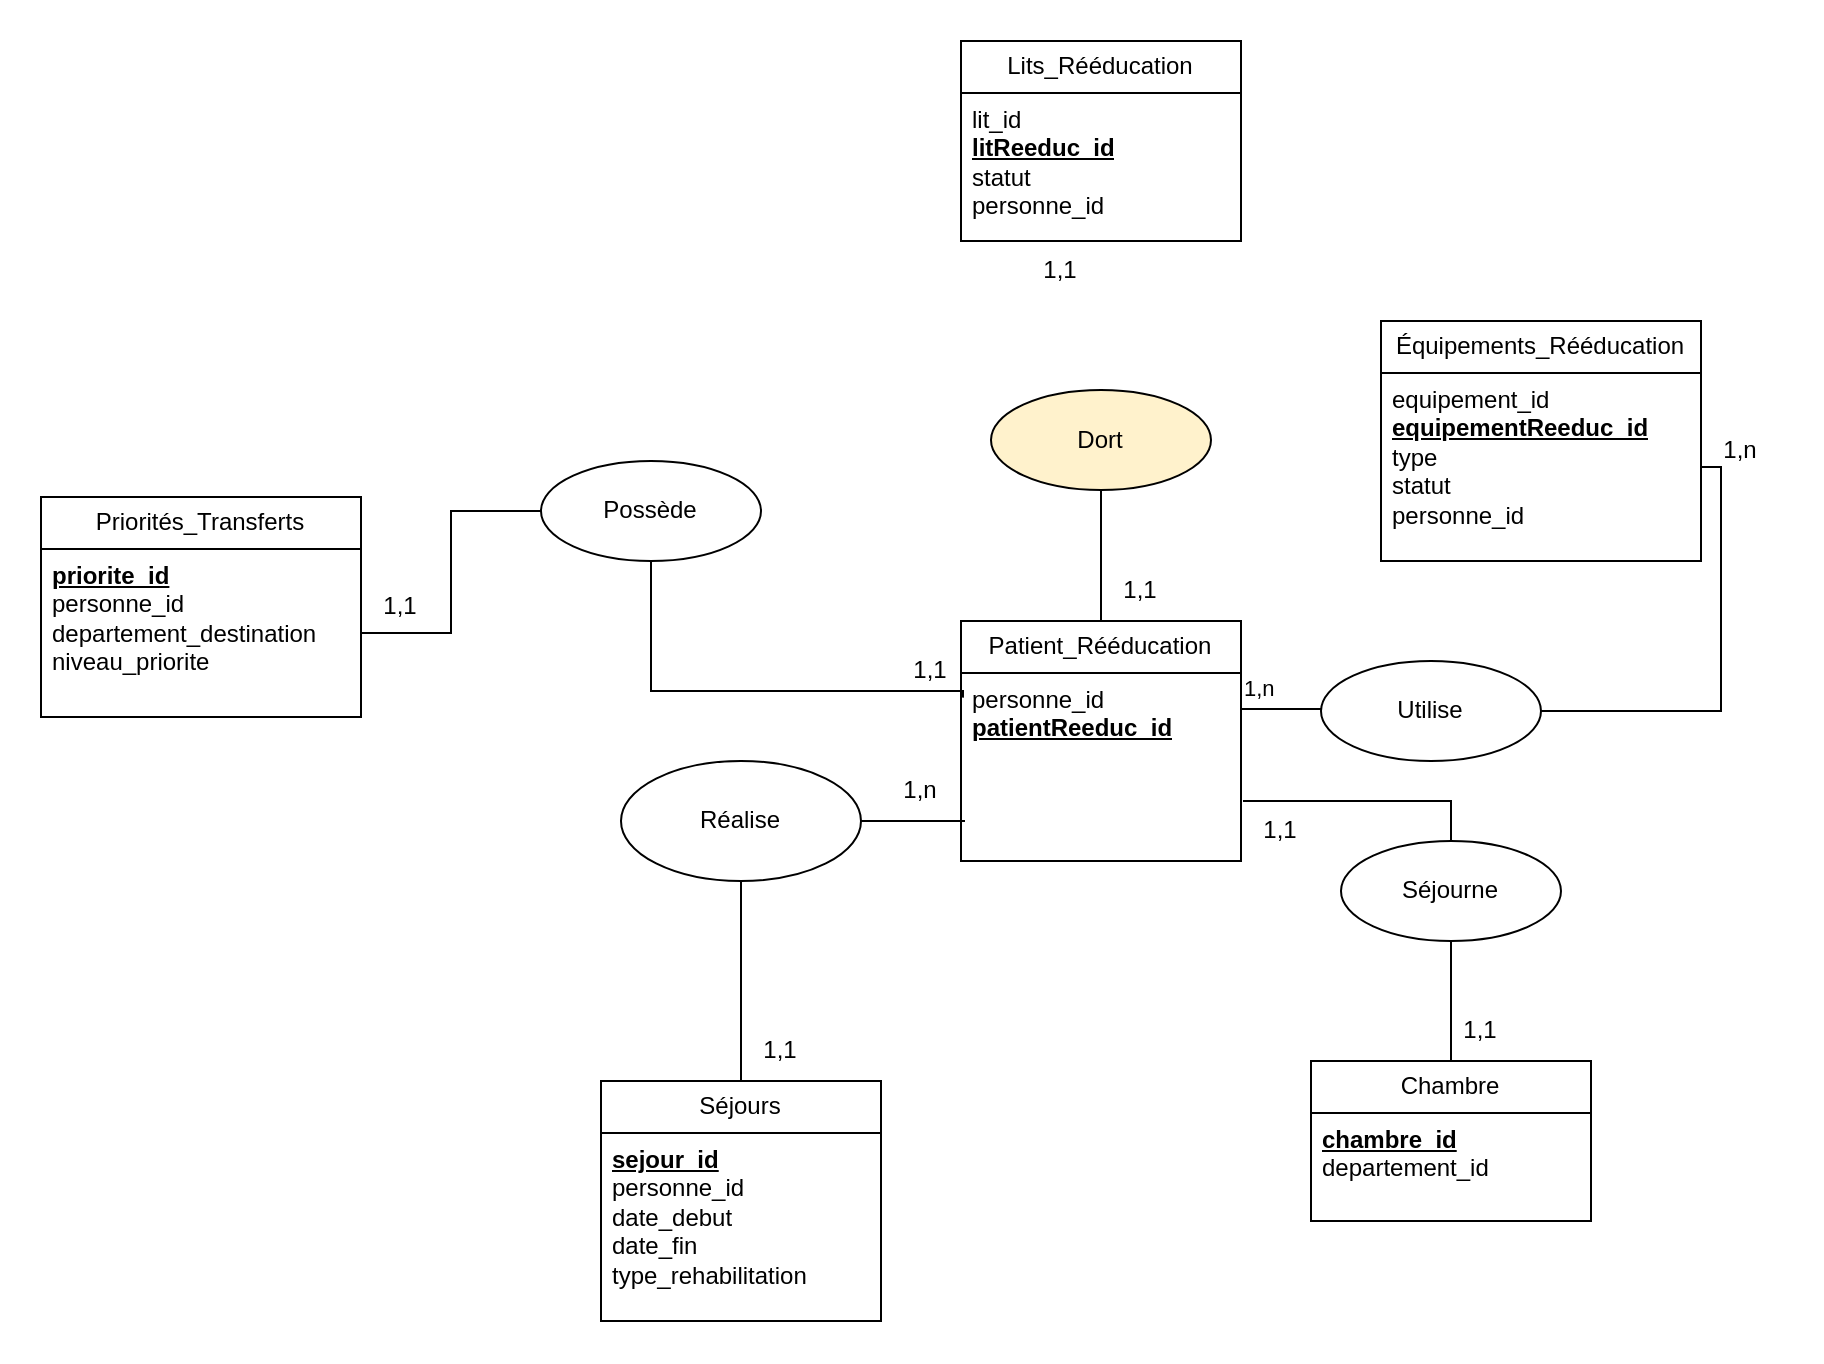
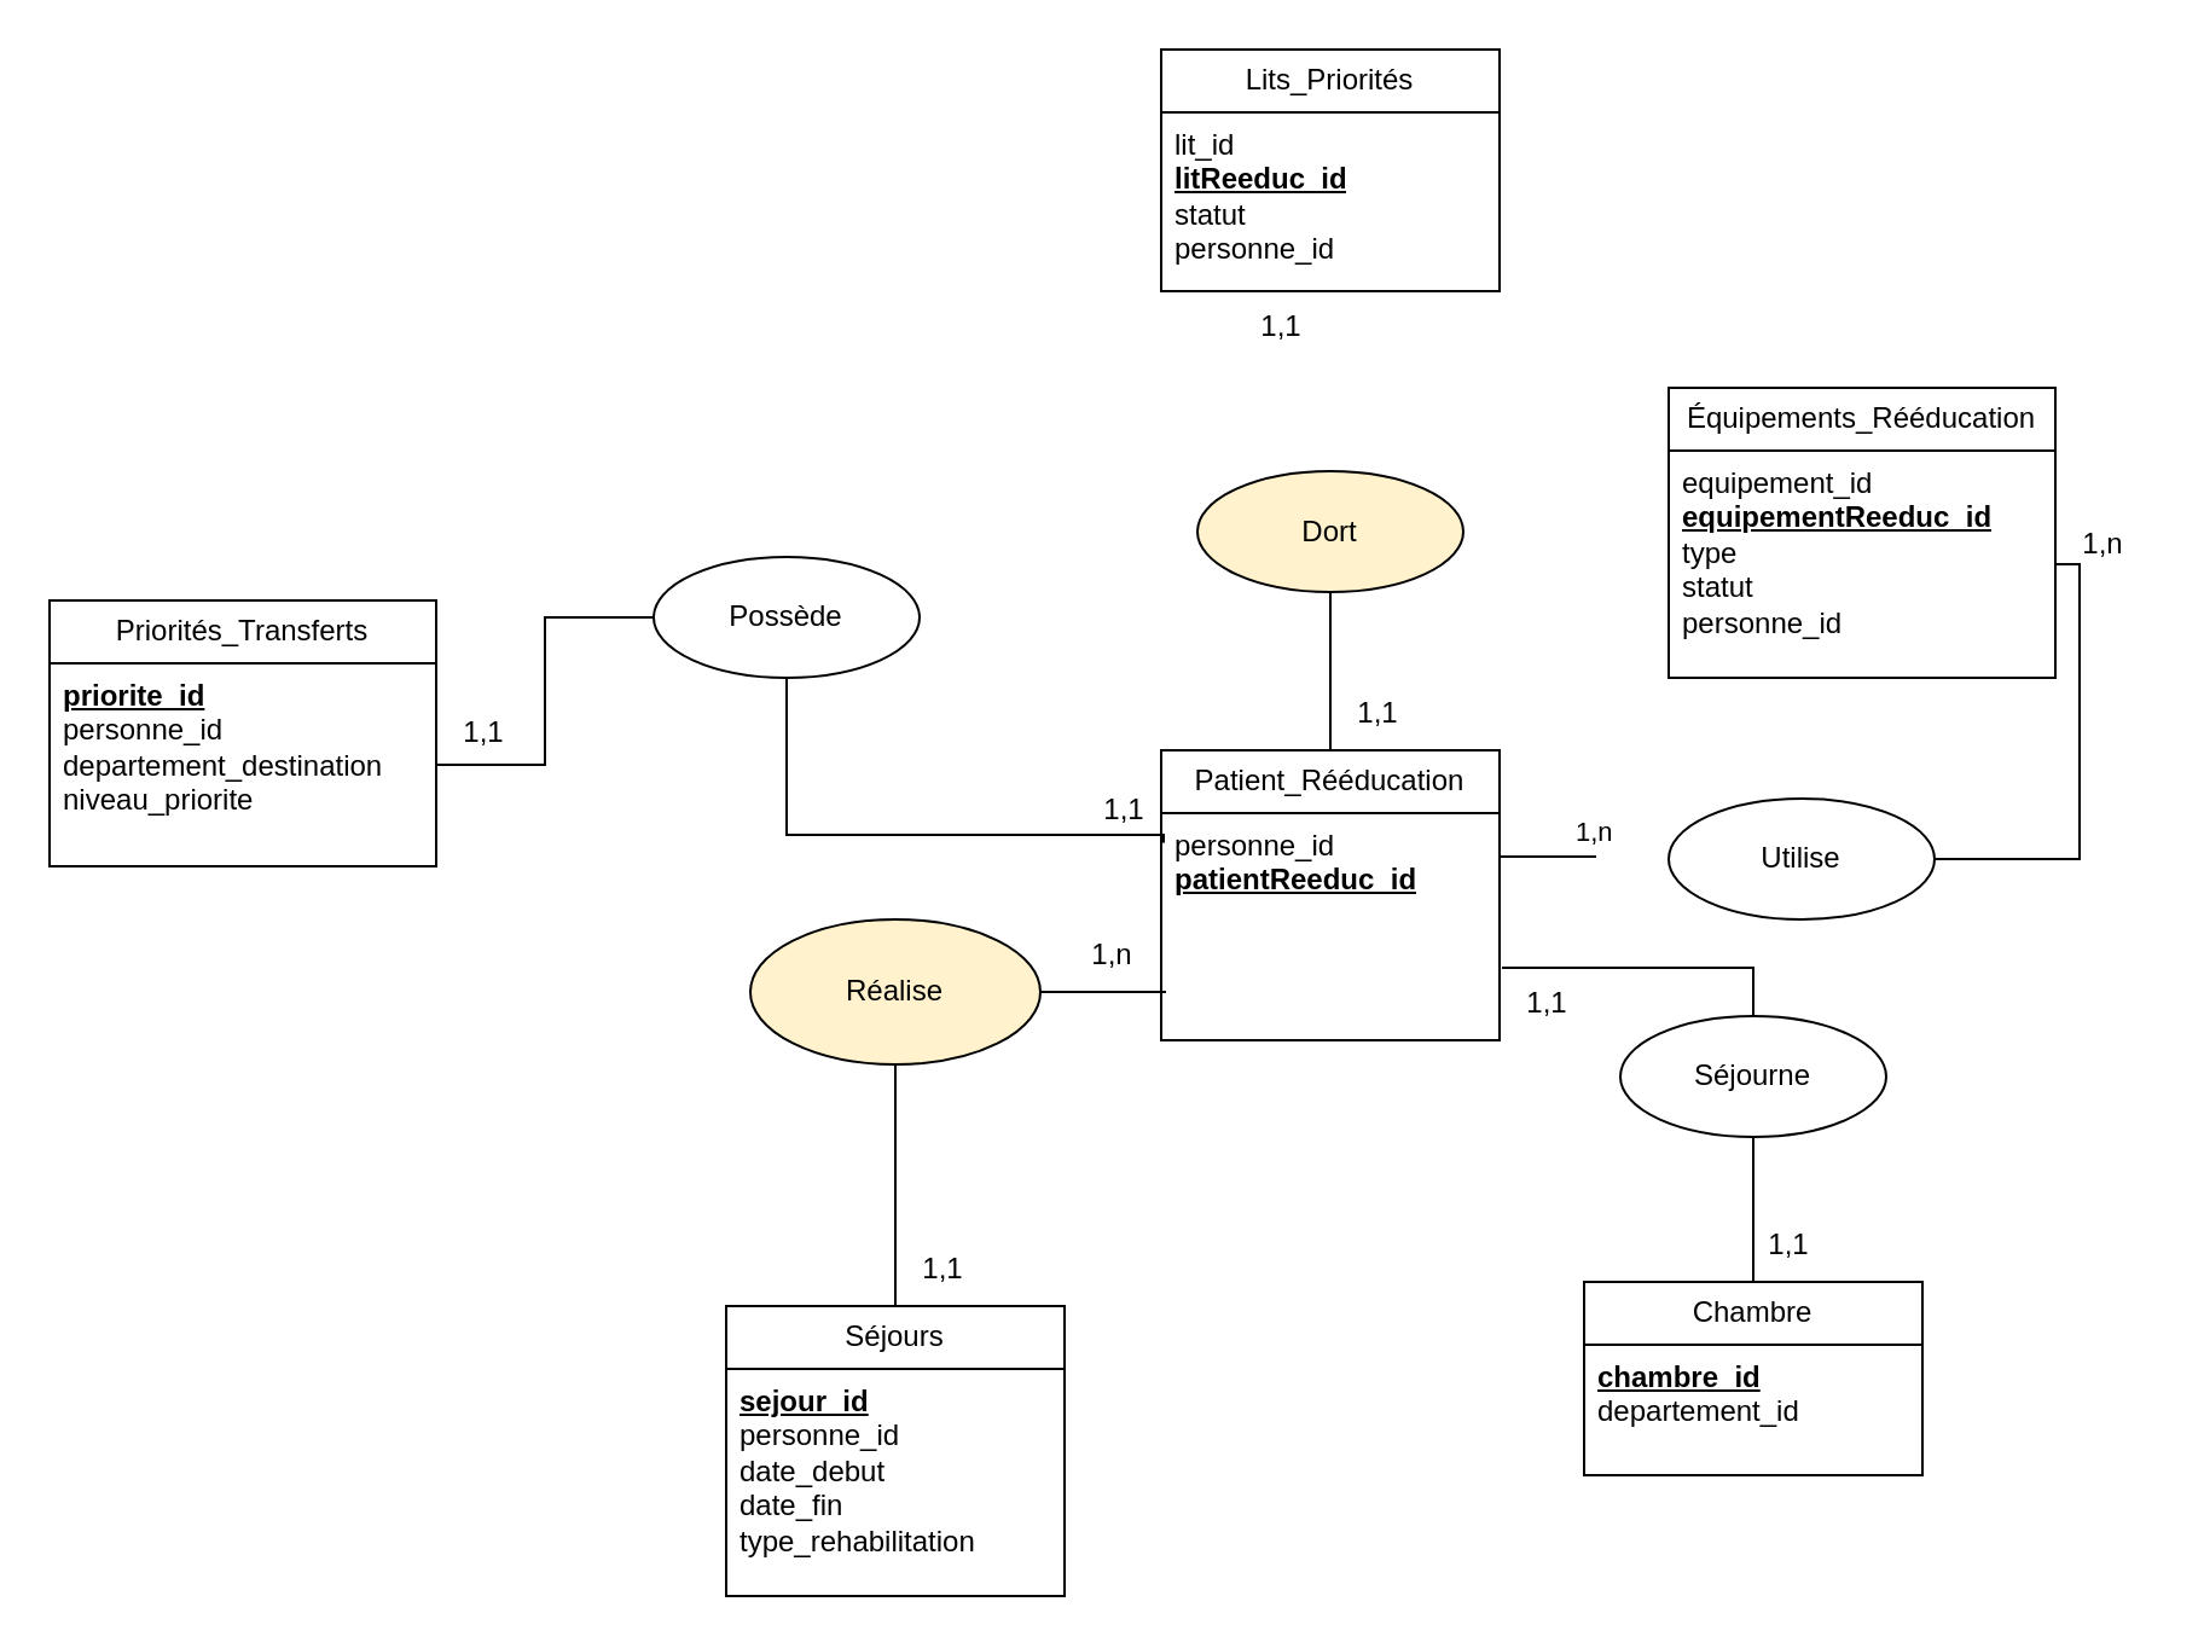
- <mxCell id="6" value="Lits_Rééducation" style="swimlane;fontStyle=0;childLayout=stackLayout;horizontal=1;startSize=26;fillColor=none;horizontalStack=0;resizeParent=1;resizeParentMax=0;resizeLast=0;collapsible=1;marginBottom=0;whiteSpace=wrap;html=1;" parent="1" vertex="1"><mxGeometry x="480" y="20" width="140" height="100" as="geometry" /></mxCell>
+ <mxCell id="6" value="Lits_Priorités" style="swimlane;fontStyle=0;childLayout=stackLayout;horizontal=1;startSize=26;fillColor=none;horizontalStack=0;resizeParent=1;resizeParentMax=0;resizeLast=0;collapsible=1;marginBottom=0;whiteSpace=wrap;html=1;" parent="1" vertex="1"><mxGeometry x="480" y="20" width="140" height="100" as="geometry" /></mxCell>
- <mxCell id="36" value="Utilise" style="ellipse;whiteSpace=wrap;html=1;" vertex="1" parent="1"><mxGeometry x="660" y="330" width="110" height="50" as="geometry" /></mxCell>
+ <mxCell id="36" value="Utilise" style="ellipse;whiteSpace=wrap;html=1;" vertex="1" parent="1"><mxGeometry x="690" y="330" width="110" height="50" as="geometry" /></mxCell>
- <mxCell id="31" value="Réalise" style="ellipse;whiteSpace=wrap;html=1;" vertex="1" parent="1"><mxGeometry x="310" y="380" width="120" height="60" as="geometry" /></mxCell>
+ <mxCell id="31" value="Réalise" style="ellipse;whiteSpace=wrap;html=1;fillColor=#fff2cc;" vertex="1" parent="1"><mxGeometry x="310" y="380" width="120" height="60" as="geometry" /></mxCell>
